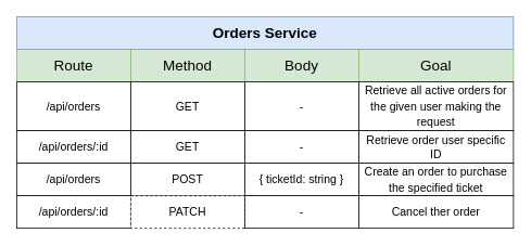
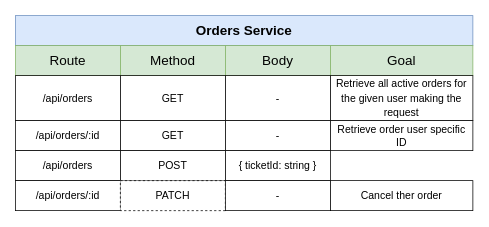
- <mxCell id="18" value="&lt;p style=&quot;line-height: 140%&quot;&gt;Create an order to purchase the specified ticket&lt;/p&gt;" style="rounded=0;whiteSpace=wrap;html=1;fontSize=14;" parent="1" vertex="1"><mxGeometry x="440" y="200" width="190" height="40" as="geometry" /></mxCell>
